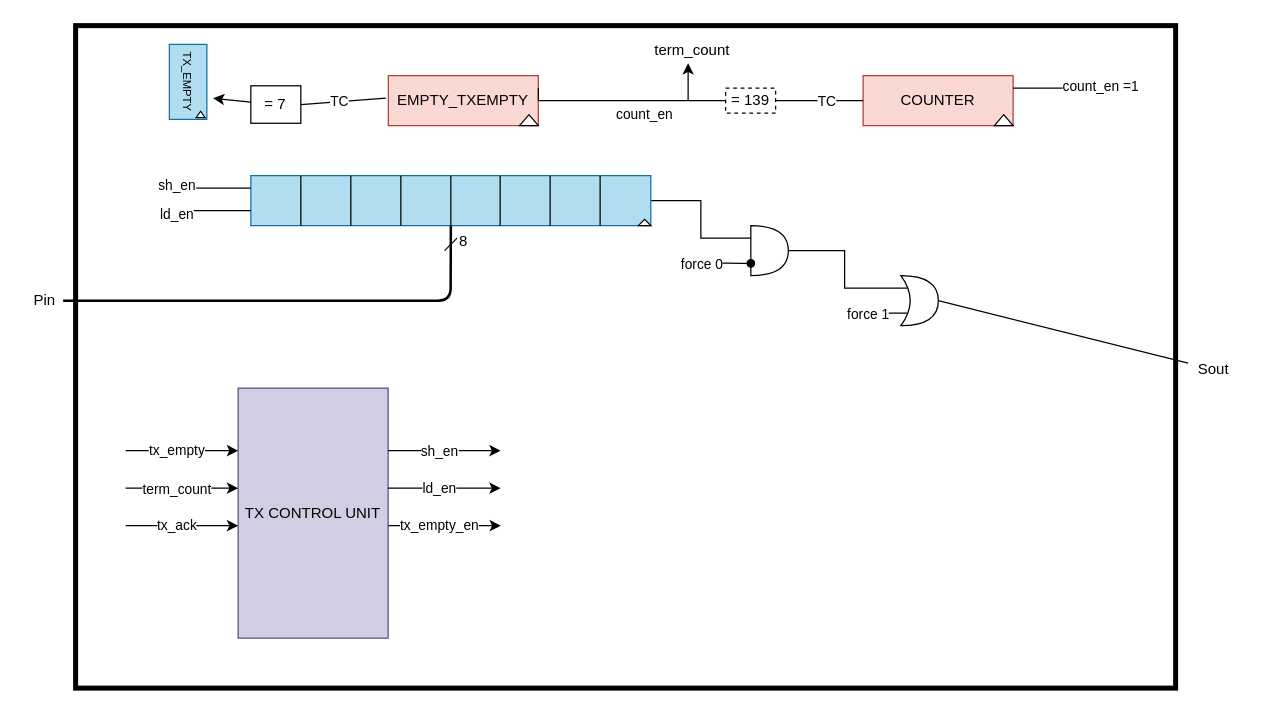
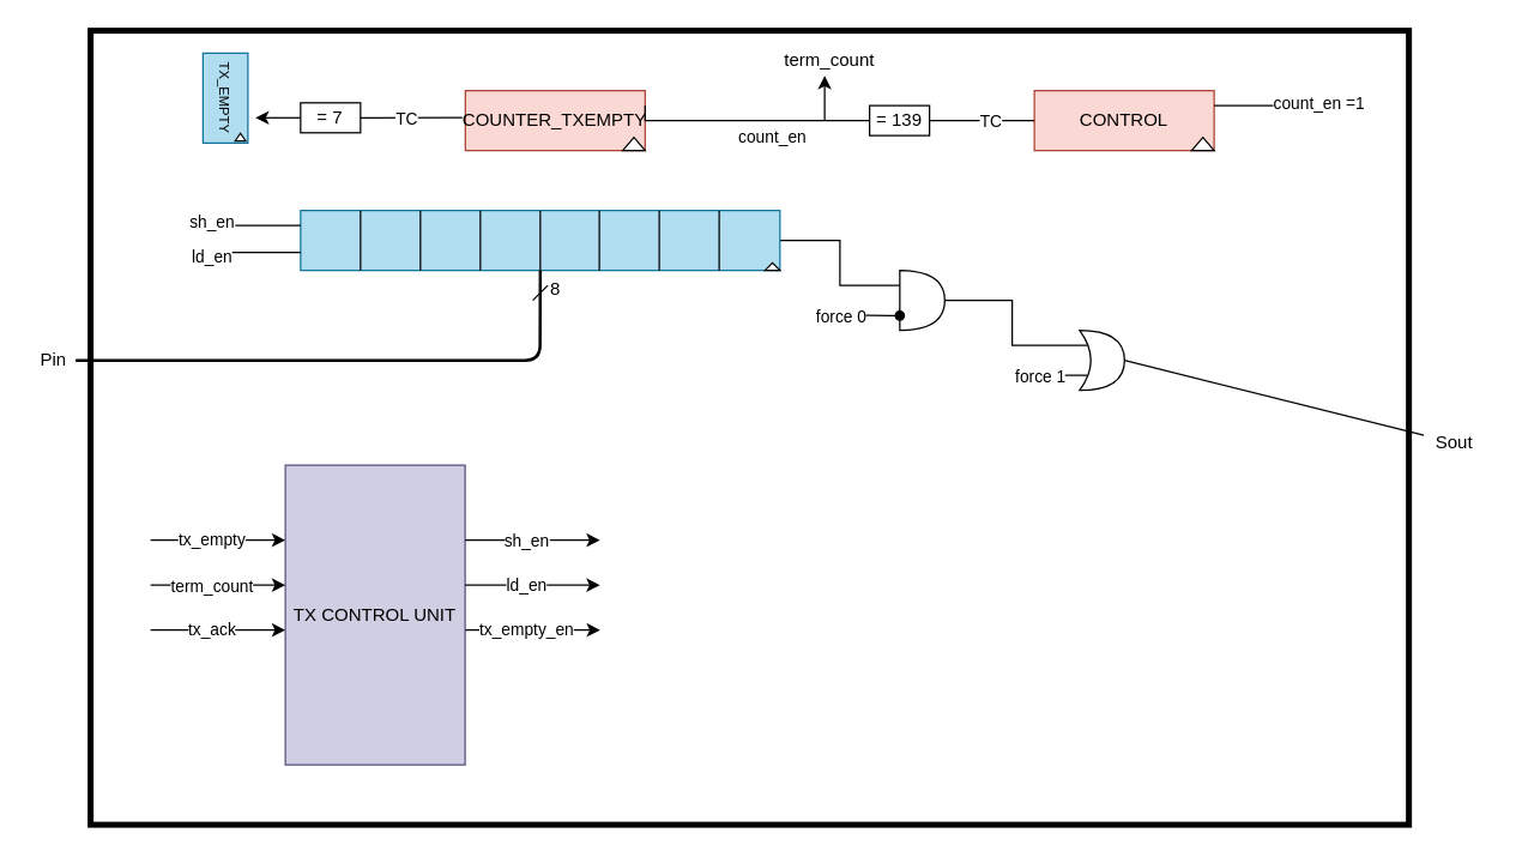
- <mxCell id="21" value="EMPTY_TXEMPTY" style="rounded=0;whiteSpace=wrap;html=1;fillColor=#fad9d5;strokeColor=#ae4132;" parent="1" vertex="1"><mxGeometry x="310.17" y="60" width="120" height="40" as="geometry" /></mxCell>
+ <mxCell id="21" value="COUNTER_TXEMPTY" style="rounded=0;whiteSpace=wrap;html=1;fillColor=#fad9d5;strokeColor=#ae4132;" parent="1" vertex="1"><mxGeometry x="310.17" y="60" width="120" height="40" as="geometry" /></mxCell>
- <mxCell id="40" value="= 139" style="rounded=0;whiteSpace=wrap;html=1;dashed=1;" parent="1" vertex="1"><mxGeometry x="580" y="70" width="40" height="20" as="geometry" /></mxCell>
+ <mxCell id="40" value="= 139" style="rounded=0;whiteSpace=wrap;html=1;" parent="1" vertex="1"><mxGeometry x="580" y="70" width="40" height="20" as="geometry" /></mxCell>
- <mxCell id="35" value="COUNTER" style="rounded=0;whiteSpace=wrap;html=1;fillColor=#fad9d5;strokeColor=#ae4132;" parent="1" vertex="1"><mxGeometry x="690" y="60" width="120" height="40" as="geometry" /></mxCell>
+ <mxCell id="35" value="CONTROL" style="rounded=0;whiteSpace=wrap;html=1;fillColor=#fad9d5;strokeColor=#ae4132;" parent="1" vertex="1"><mxGeometry x="690" y="60" width="120" height="40" as="geometry" /></mxCell>
- <mxCell id="31" value="= 7" style="rounded=0;whiteSpace=wrap;html=1;" parent="1" vertex="1"><mxGeometry x="200.17" y="68.13" width="40" height="30" as="geometry" /></mxCell>
+ <mxCell id="31" value="= 7" style="rounded=0;whiteSpace=wrap;html=1;" parent="1" vertex="1"><mxGeometry x="200.17" y="68.13" width="40" height="20" as="geometry" /></mxCell>
